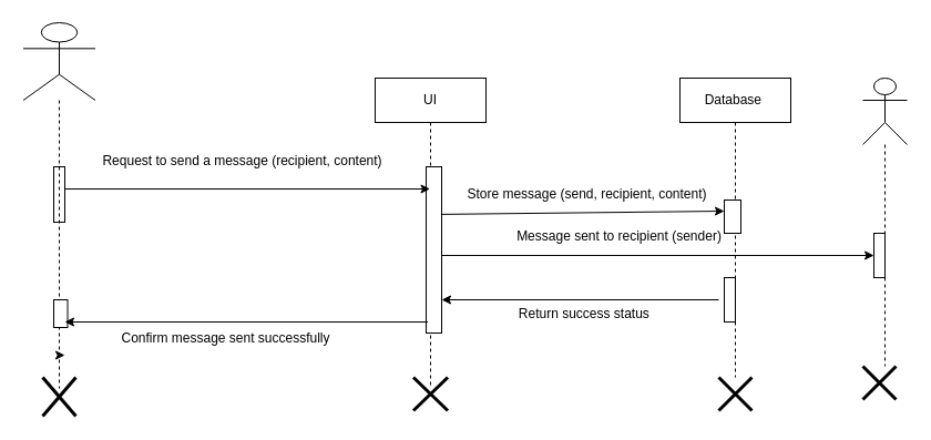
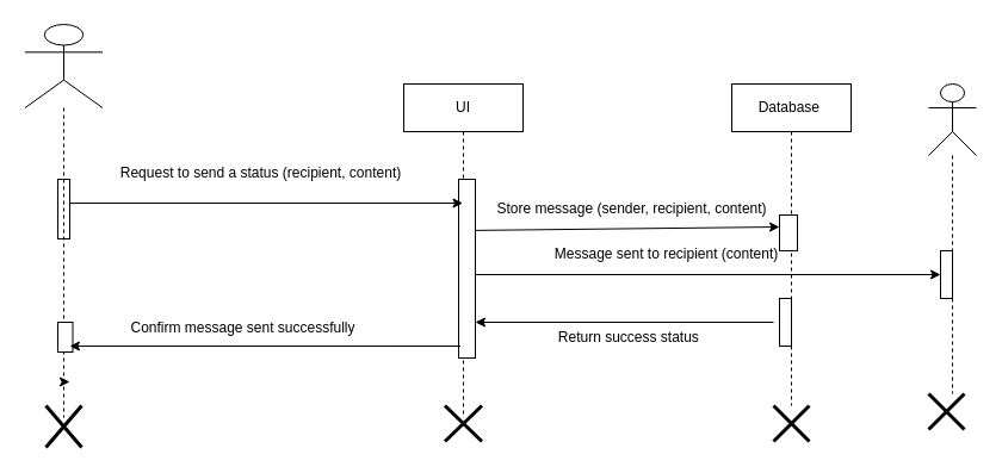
- <mxCell id="12" value="Request to send a message (recipient, content)" style="text;html=1;align=center;verticalAlign=middle;resizable=0;points=[];autosize=1;strokeColor=none;fillColor=none;" parent="1" vertex="1"><mxGeometry x="78" y="130" width="280" height="30" as="geometry" /></mxCell>
+ <mxCell id="12" value="Request to send a status (recipient, content)" style="text;html=1;align=center;verticalAlign=middle;resizable=0;points=[];autosize=1;strokeColor=none;fillColor=none;" parent="1" vertex="1"><mxGeometry x="78" y="130" width="280" height="30" as="geometry" /></mxCell>
- <mxCell id="17" value="Store message (send, recipient, content)" style="text;html=1;align=center;verticalAlign=middle;resizable=0;points=[];autosize=1;strokeColor=none;fillColor=none;" vertex="1" parent="1"><mxGeometry x="403.5" y="160" width="250" height="30" as="geometry" /></mxCell>
+ <mxCell id="17" value="Store message (sender, recipient, content)" style="text;html=1;align=center;verticalAlign=middle;resizable=0;points=[];autosize=1;strokeColor=none;fillColor=none;" vertex="1" parent="1"><mxGeometry x="403.5" y="160" width="250" height="30" as="geometry" /></mxCell>
- <mxCell id="23" value="Message sent to recipient (sender)" style="text;html=1;align=center;verticalAlign=middle;resizable=0;points=[];autosize=1;strokeColor=none;fillColor=none;" vertex="1" parent="1"><mxGeometry x="453" y="198" width="210" height="30" as="geometry" /></mxCell>
+ <mxCell id="23" value="Message sent to recipient (content)" style="text;html=1;align=center;verticalAlign=middle;resizable=0;points=[];autosize=1;strokeColor=none;fillColor=none;" vertex="1" parent="1"><mxGeometry x="453" y="198" width="210" height="30" as="geometry" /></mxCell>
- <mxCell id="19" value="Confirm message sent successfully" style="text;html=1;align=center;verticalAlign=middle;resizable=0;points=[];autosize=1;strokeColor=none;fillColor=none;" vertex="1" parent="1"><mxGeometry x="98" y="290" width="210" height="30" as="geometry" /></mxCell>
+ <mxCell id="19" value="Confirm message sent successfully" style="text;html=1;align=center;verticalAlign=middle;resizable=0;points=[];autosize=1;strokeColor=none;fillColor=none;" vertex="1" parent="1"><mxGeometry x="98" y="260" width="210" height="30" as="geometry" /></mxCell>
